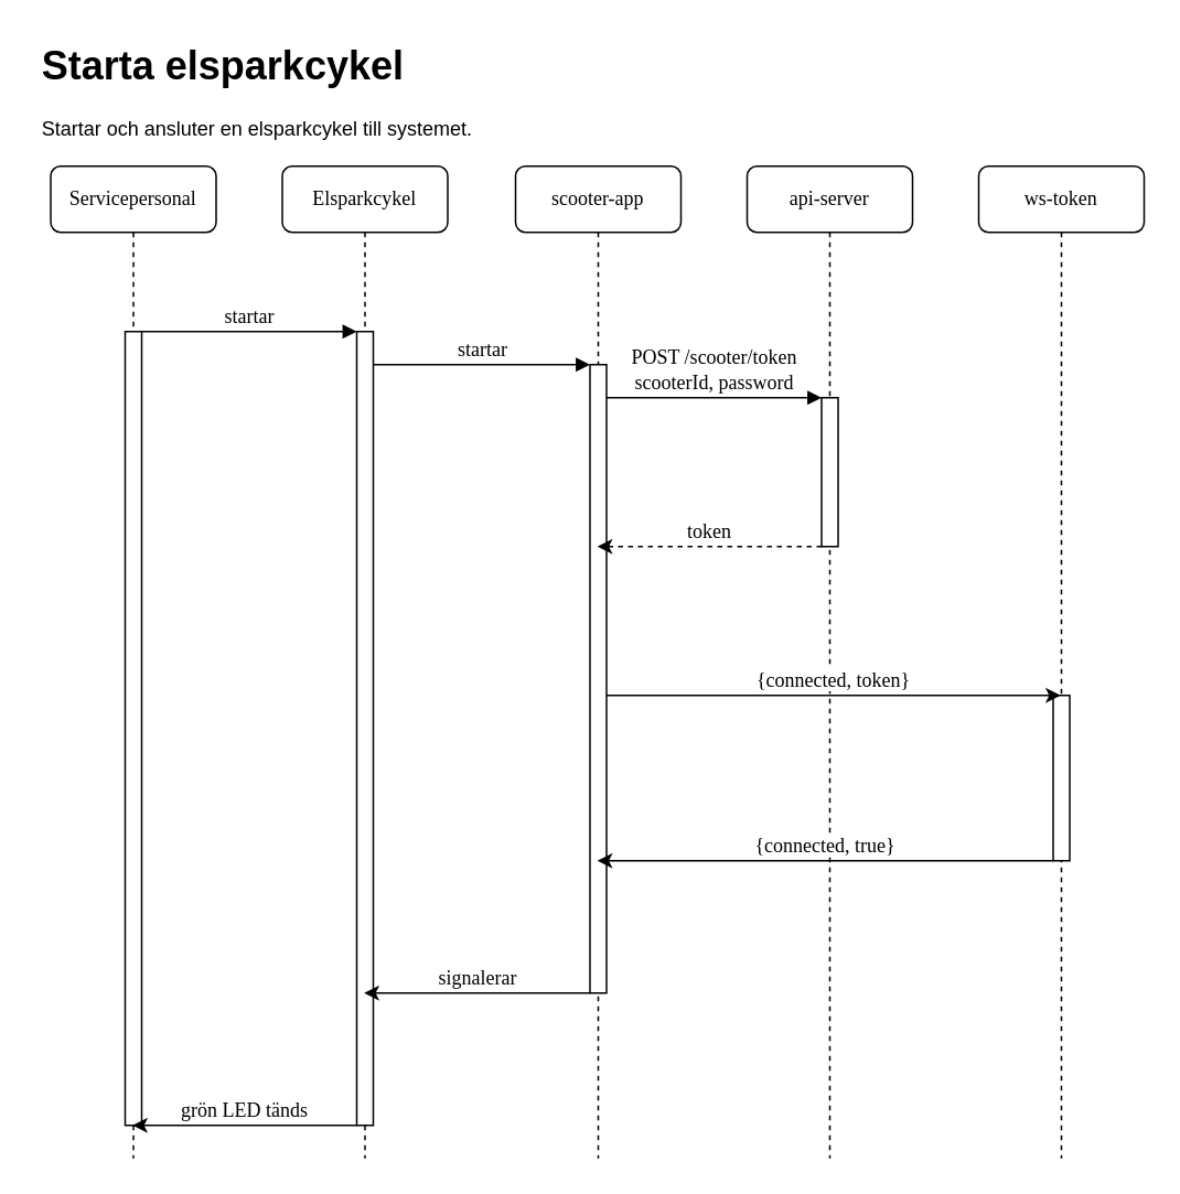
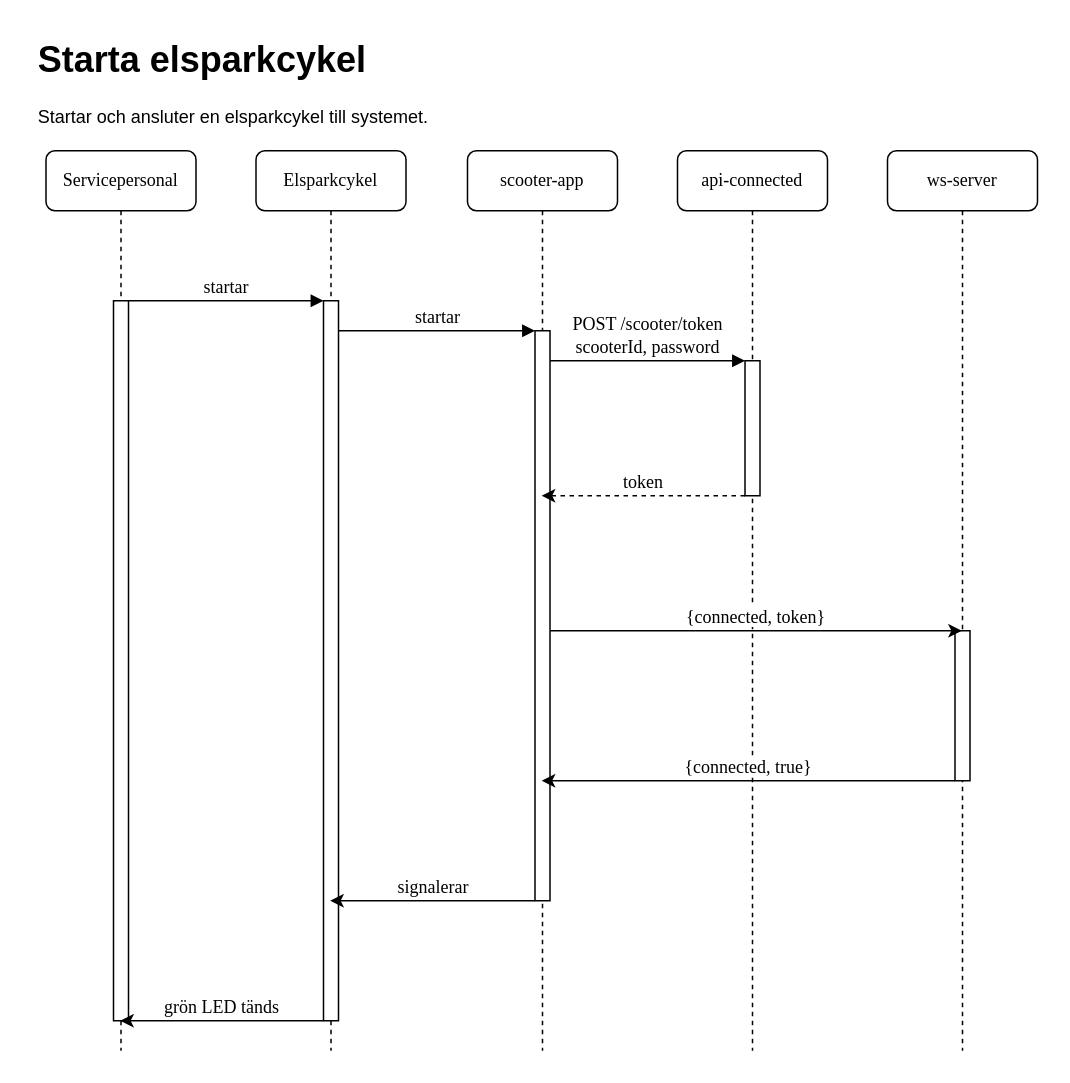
- <mxCell id="6" value="api-server" style="shape=umlLifeline;perimeter=lifelinePerimeter;whiteSpace=wrap;html=1;container=1;collapsible=0;recursiveResize=0;outlineConnect=0;rounded=1;shadow=0;comic=0;labelBackgroundColor=none;strokeWidth=1;fontFamily=Verdana;fontSize=12;align=center;" parent="1" vertex="1"><mxGeometry x="451" y="100" width="100" height="600" as="geometry" /></mxCell>
+ <mxCell id="6" value="api-connected" style="shape=umlLifeline;perimeter=lifelinePerimeter;whiteSpace=wrap;html=1;container=1;collapsible=0;recursiveResize=0;outlineConnect=0;rounded=1;shadow=0;comic=0;labelBackgroundColor=none;strokeWidth=1;fontFamily=Verdana;fontSize=12;align=center;" parent="1" vertex="1"><mxGeometry x="451" y="100" width="100" height="600" as="geometry" /></mxCell>
- <mxCell id="7" value="ws-token" style="shape=umlLifeline;perimeter=lifelinePerimeter;whiteSpace=wrap;html=1;container=1;collapsible=0;recursiveResize=0;outlineConnect=0;rounded=1;shadow=0;comic=0;labelBackgroundColor=none;strokeWidth=1;fontFamily=Verdana;fontSize=12;align=center;" parent="1" vertex="1"><mxGeometry x="591" y="100" width="100" height="600" as="geometry" /></mxCell>
+ <mxCell id="7" value="ws-server" style="shape=umlLifeline;perimeter=lifelinePerimeter;whiteSpace=wrap;html=1;container=1;collapsible=0;recursiveResize=0;outlineConnect=0;rounded=1;shadow=0;comic=0;labelBackgroundColor=none;strokeWidth=1;fontFamily=Verdana;fontSize=12;align=center;" parent="1" vertex="1"><mxGeometry x="591" y="100" width="100" height="600" as="geometry" /></mxCell>
